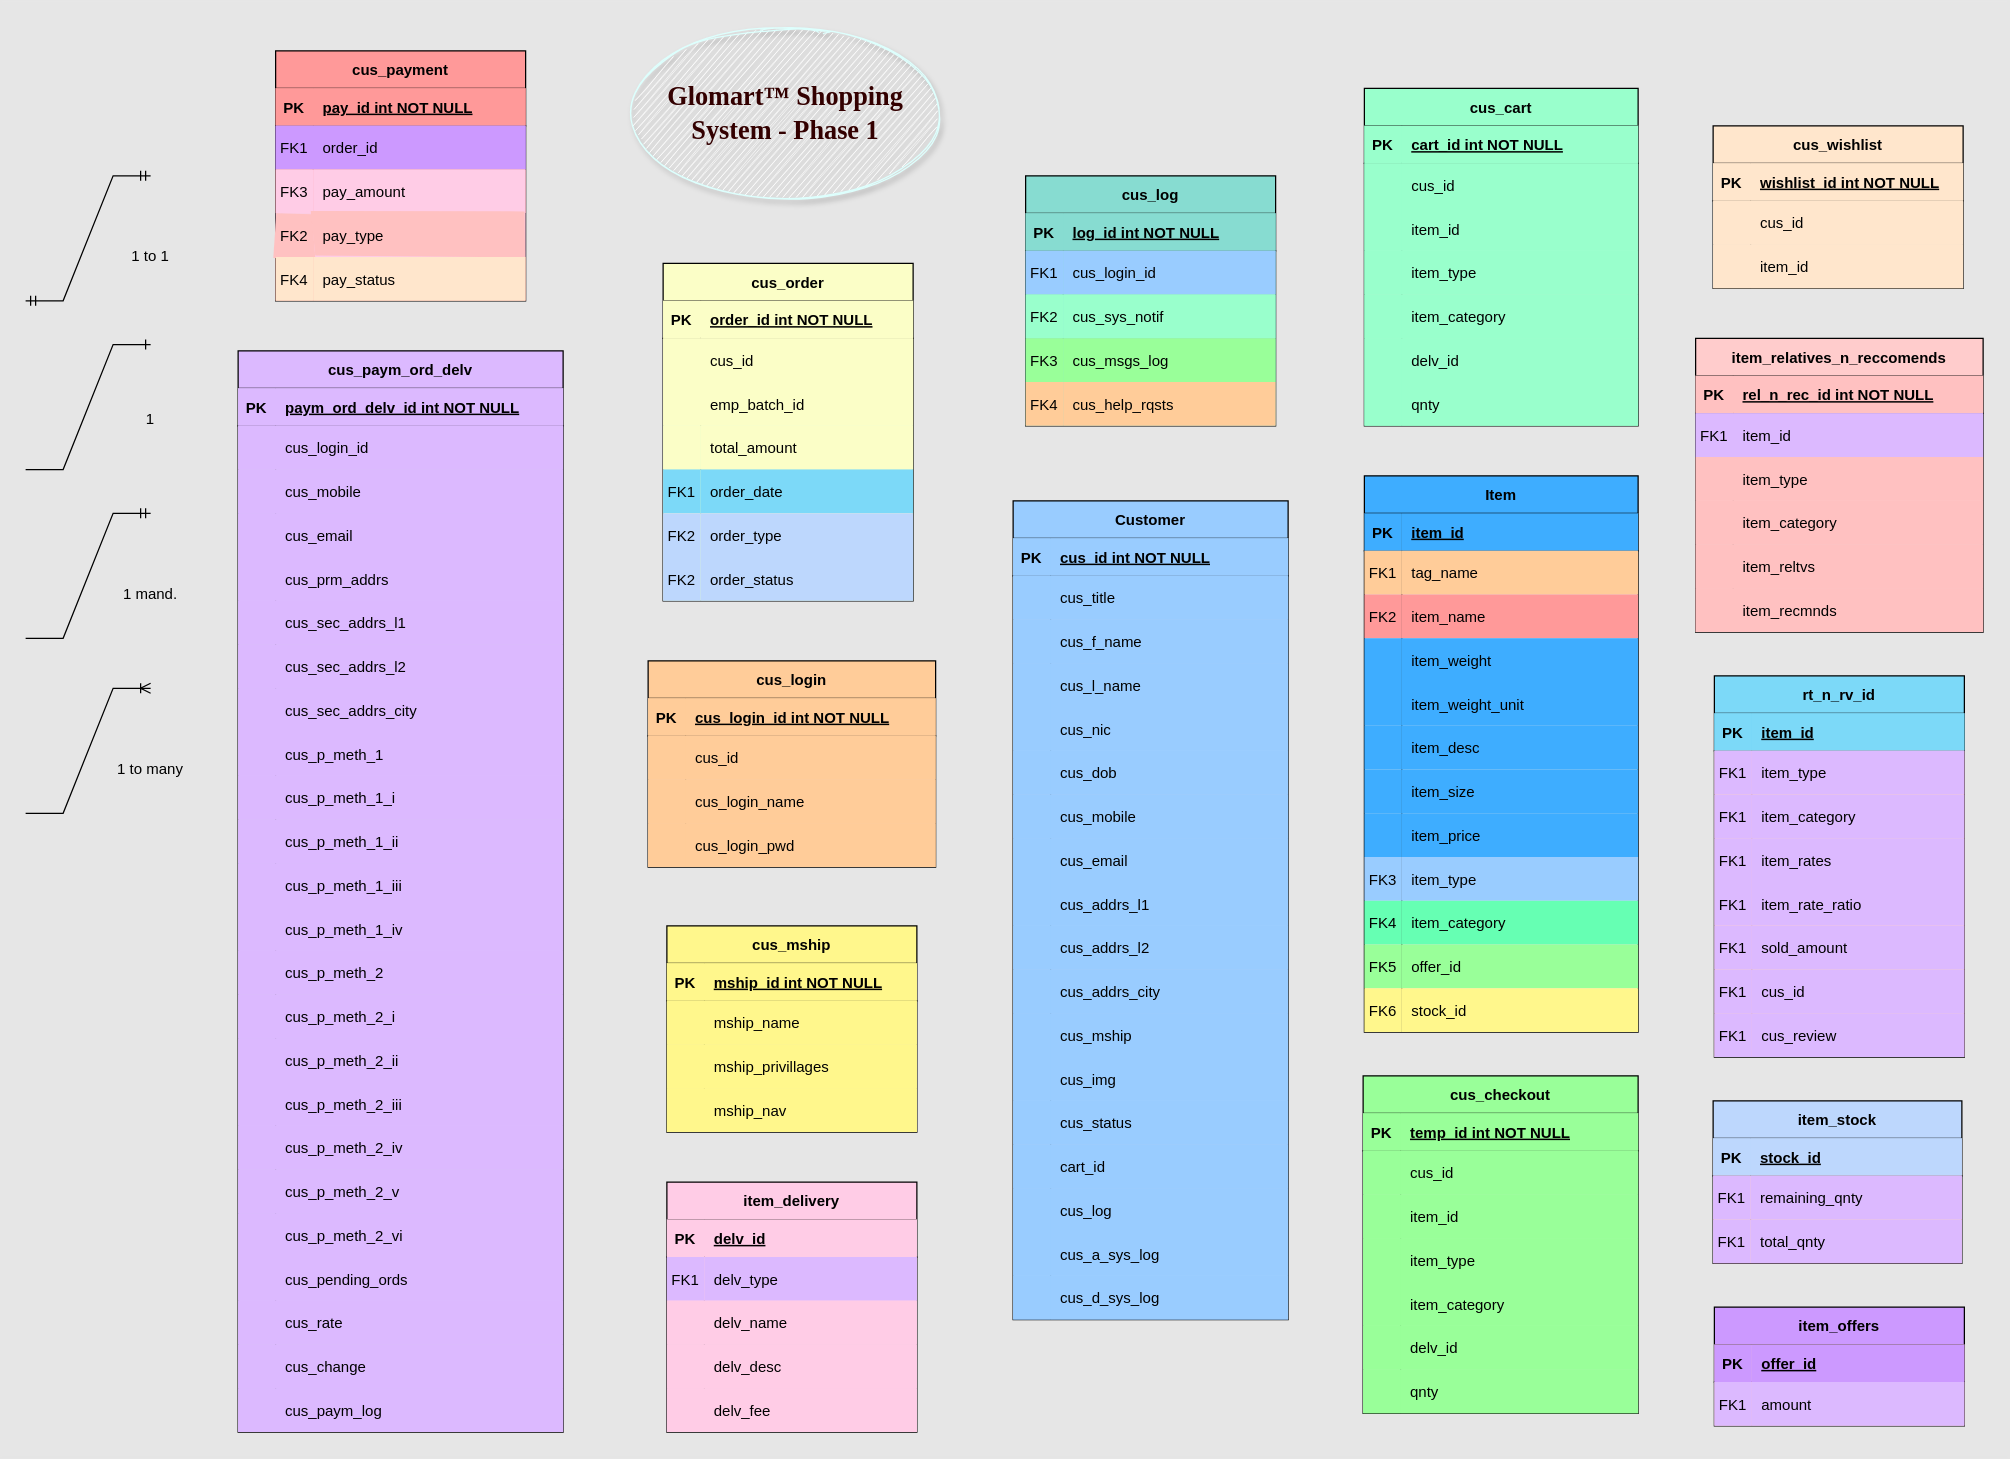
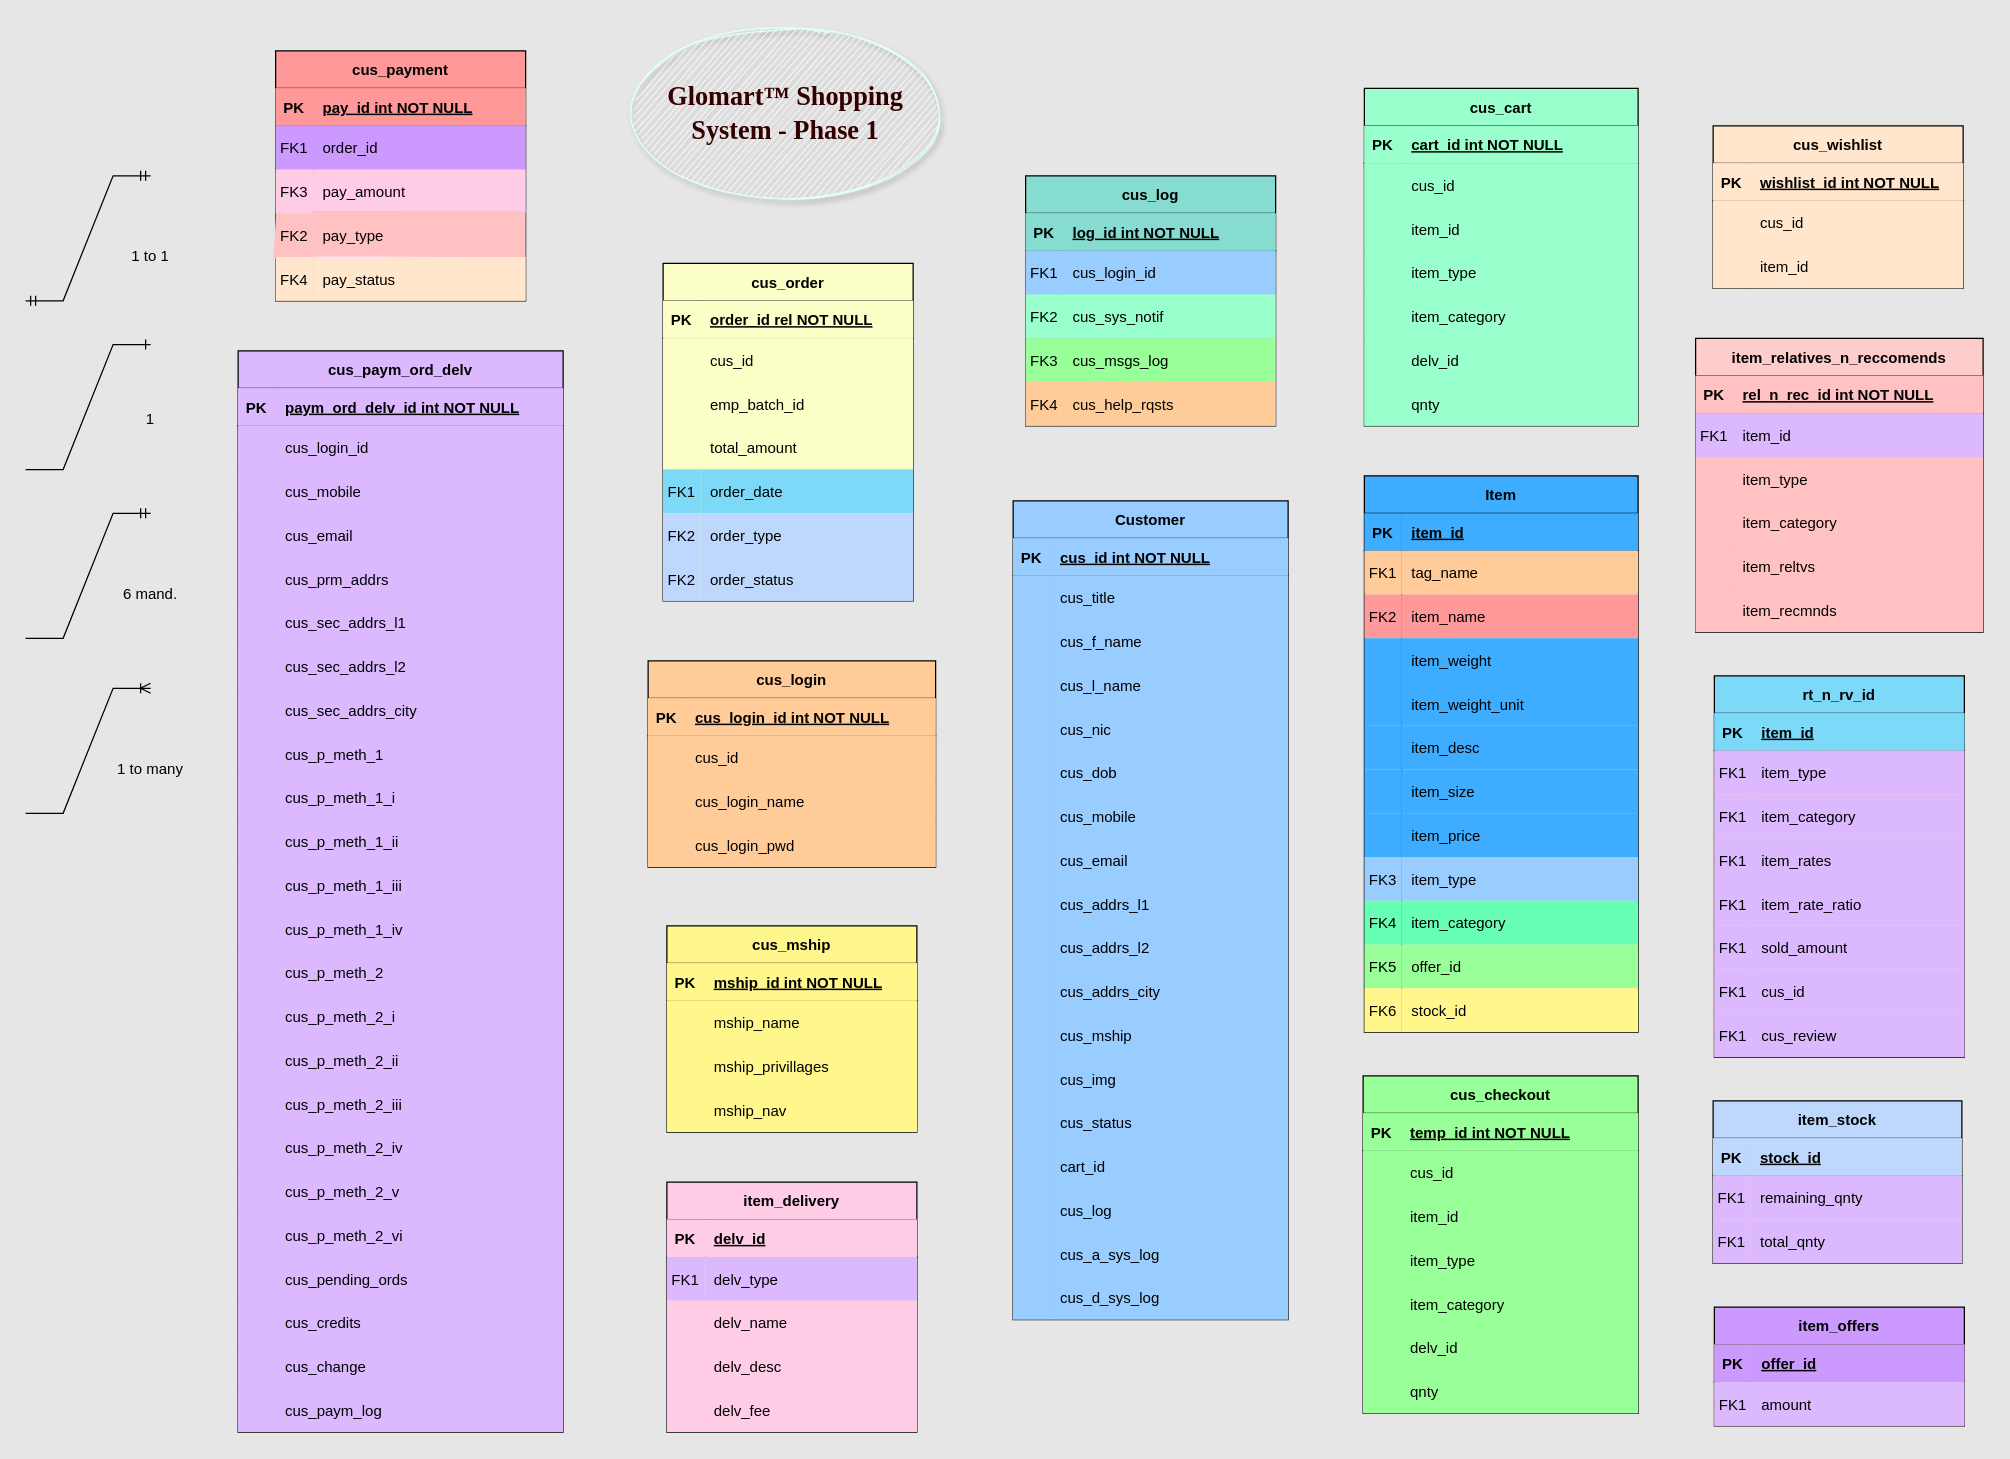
- <mxCell id="113" value="order_id int NOT NULL" style="shape=partialRectangle;connectable=0;fillColor=#FBFEC7;top=0;left=0;bottom=0;right=0;align=left;spacingLeft=6;fontStyle=5;overflow=hidden;" vertex="1" parent="111"><mxGeometry x="30" width="170" height="30" as="geometry"><mxRectangle width="170" height="30" as="alternateBounds" /></mxGeometry></mxCell>
+ <mxCell id="113" value="order_id rel NOT NULL" style="shape=partialRectangle;connectable=0;fillColor=#FBFEC7;top=0;left=0;bottom=0;right=0;align=left;spacingLeft=6;fontStyle=5;overflow=hidden;" vertex="1" parent="111"><mxGeometry x="30" width="170" height="30" as="geometry"><mxRectangle width="170" height="30" as="alternateBounds" /></mxGeometry></mxCell>
- <mxCell id="229" value="1 mand." style="text;html=1;strokeColor=none;fillColor=none;align=center;verticalAlign=middle;whiteSpace=wrap;rounded=0;" vertex="1" parent="1"><mxGeometry x="90" y="460" width="60" height="30" as="geometry" /></mxCell>
+ <mxCell id="229" value="6 mand." style="text;html=1;strokeColor=none;fillColor=none;align=center;verticalAlign=middle;whiteSpace=wrap;rounded=0;" vertex="1" parent="1"><mxGeometry x="90" y="460" width="60" height="30" as="geometry" /></mxCell>
- <mxCell id="299" value="cus_rate" style="shape=partialRectangle;connectable=0;fillColor=#DCB9FF;top=0;left=0;bottom=0;right=0;align=left;spacingLeft=6;overflow=hidden;" vertex="1" parent="297"><mxGeometry x="30" width="230" height="35" as="geometry"><mxRectangle width="230" height="35" as="alternateBounds" /></mxGeometry></mxCell>
+ <mxCell id="299" value="cus_credits" style="shape=partialRectangle;connectable=0;fillColor=#DCB9FF;top=0;left=0;bottom=0;right=0;align=left;spacingLeft=6;overflow=hidden;" vertex="1" parent="297"><mxGeometry x="30" width="230" height="35" as="geometry"><mxRectangle width="230" height="35" as="alternateBounds" /></mxGeometry></mxCell>
